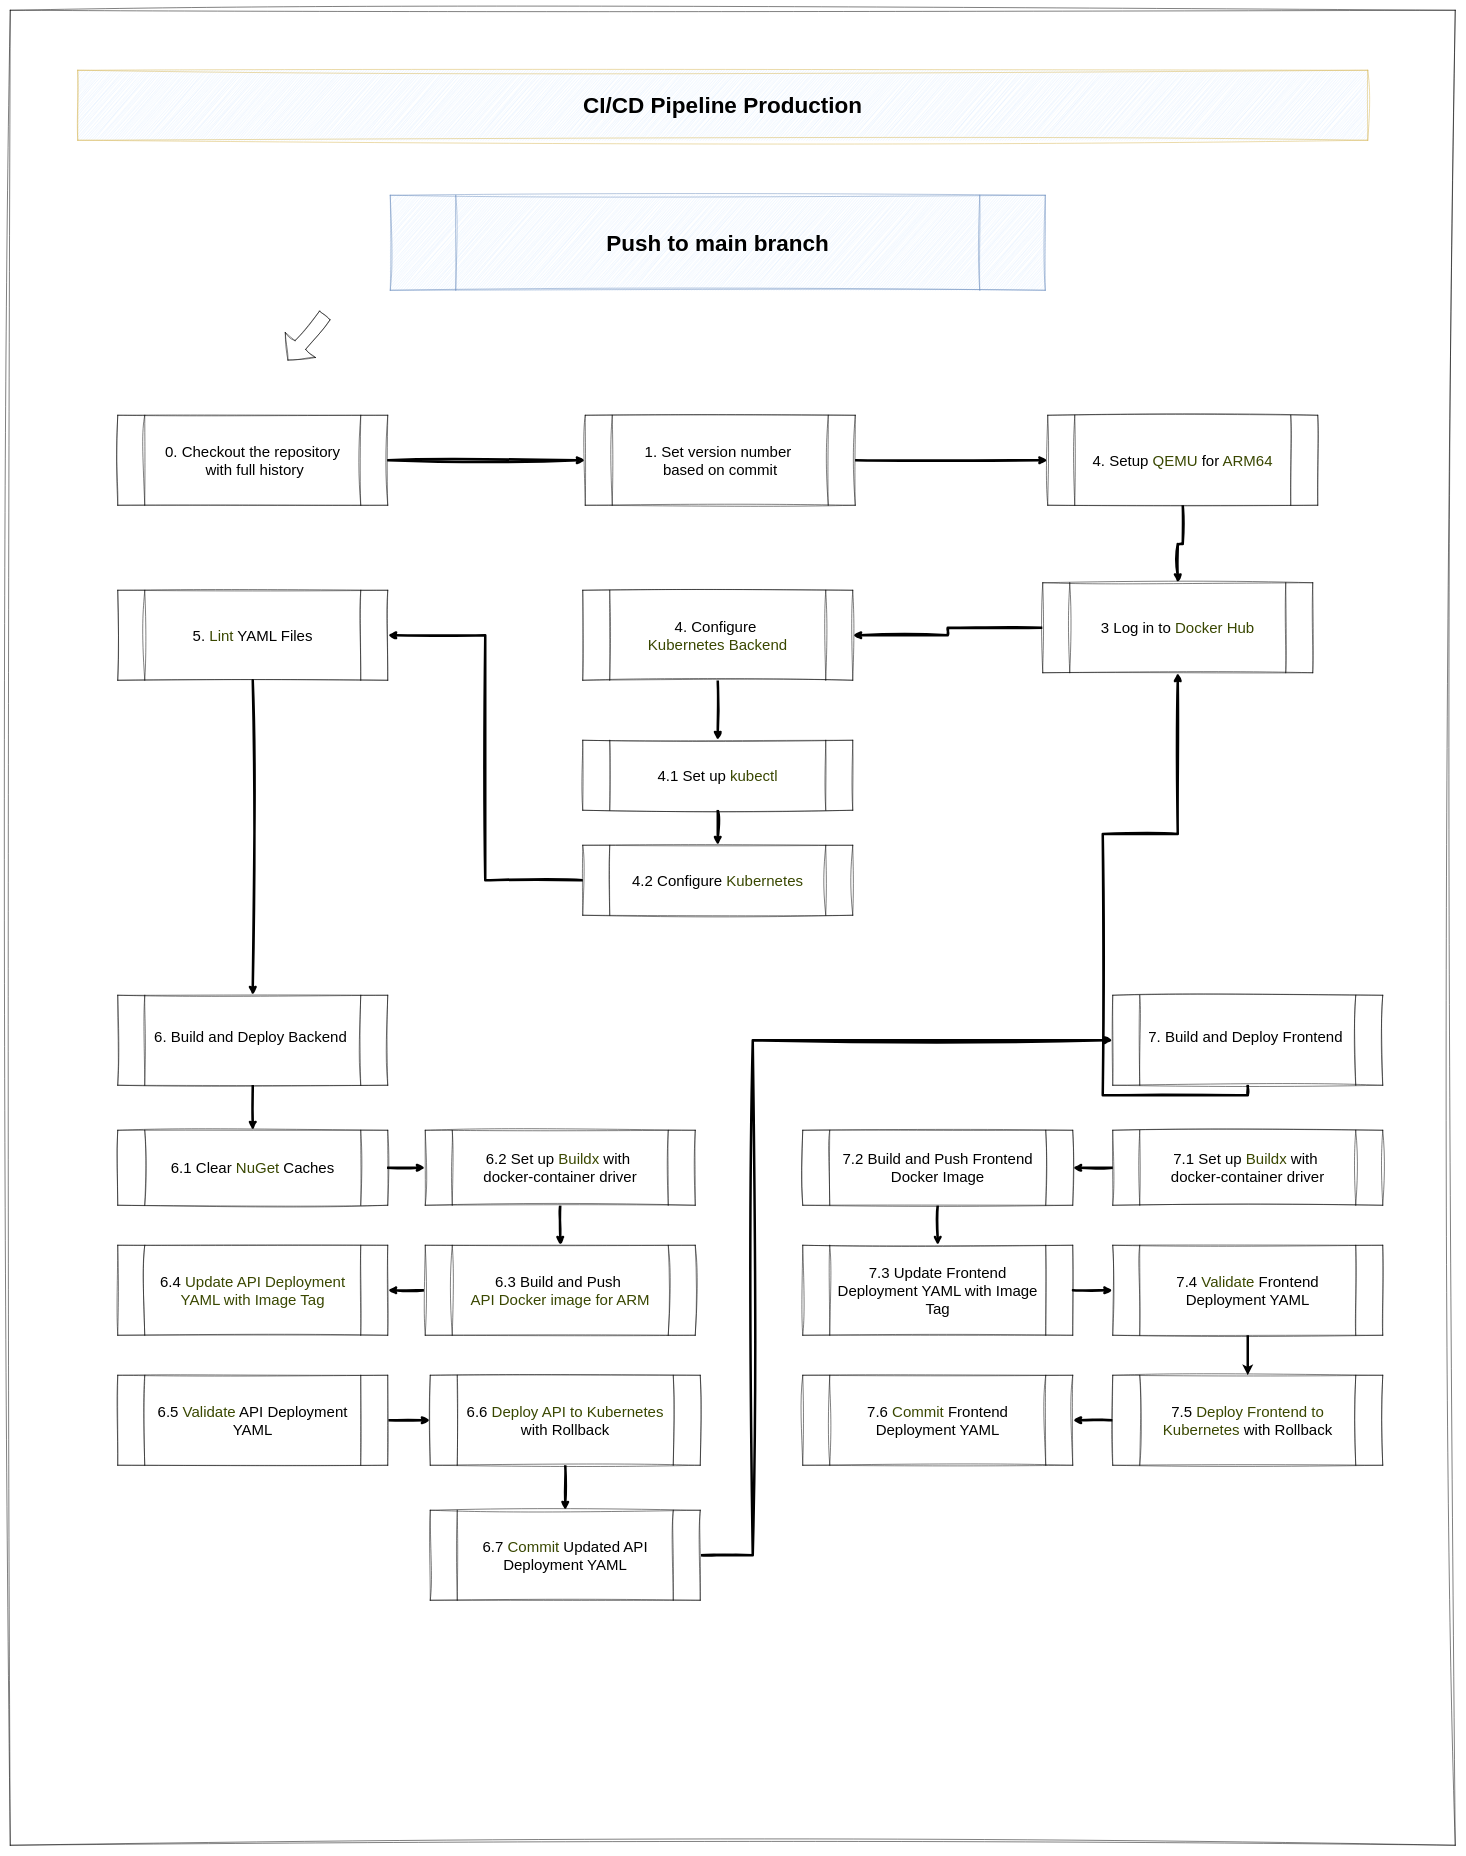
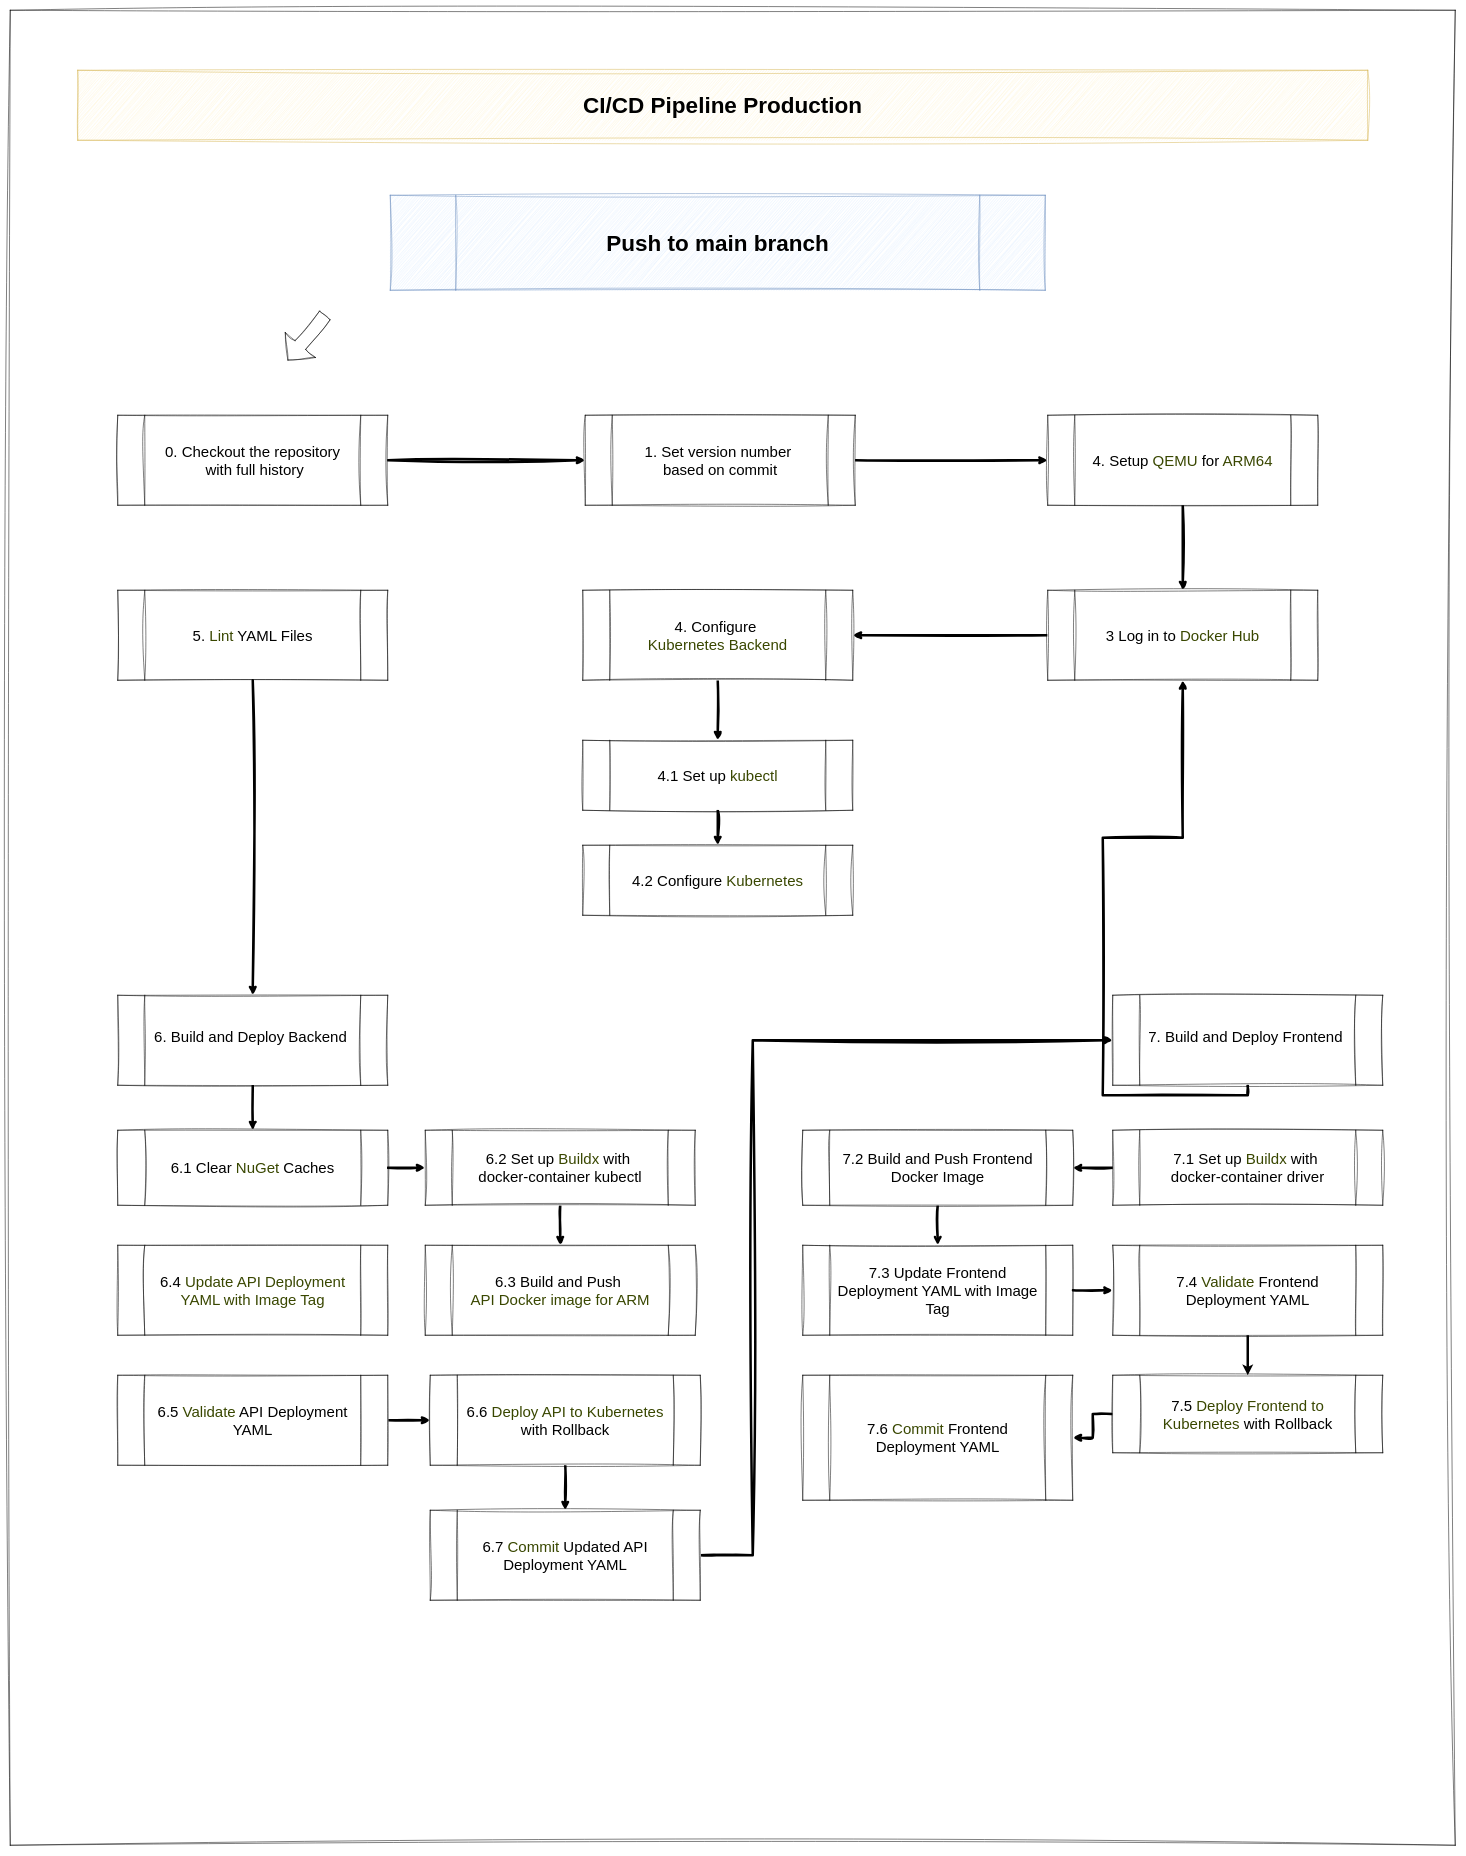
- <mxCell id="38" value="&lt;font style=&quot;font-size: 45px;&quot;&gt;&lt;b style=&quot;&quot;&gt;CI/CD Pipeline Production&lt;/b&gt;&lt;/font&gt;" style="rounded=0;whiteSpace=wrap;html=1;sketch=1;curveFitting=1;jiggle=2;fillColor=#dae8fc;strokeColor=#d6b656;" vertex="1" parent="1"><mxGeometry x="155" y="140" width="2580" height="140" as="geometry" /></mxCell>
+ <mxCell id="38" value="&lt;font style=&quot;font-size: 45px;&quot;&gt;&lt;b style=&quot;&quot;&gt;CI/CD Pipeline Production&lt;/b&gt;&lt;/font&gt;" style="rounded=0;whiteSpace=wrap;html=1;sketch=1;curveFitting=1;jiggle=2;fillColor=#fff2cc;strokeColor=#d6b656;" vertex="1" parent="1"><mxGeometry x="155" y="140" width="2580" height="140" as="geometry" /></mxCell>
- <mxCell id="15" value="&lt;font style=&quot;font-size: 30px;&quot;&gt;3 Log in to &lt;font color=&quot;#394700&quot;&gt;Docker Hub&lt;/font&gt;&lt;/font&gt;" style="shape=process;whiteSpace=wrap;html=1;backgroundOutline=1;sketch=1;curveFitting=1;jiggle=2;" vertex="1" parent="1"><mxGeometry x="2085" y="1165" width="540" height="180" as="geometry" /></mxCell>
+ <mxCell id="15" value="&lt;font style=&quot;font-size: 30px;&quot;&gt;3 Log in to &lt;font color=&quot;#394700&quot;&gt;Docker Hub&lt;/font&gt;&lt;/font&gt;" style="shape=process;whiteSpace=wrap;html=1;backgroundOutline=1;sketch=1;curveFitting=1;jiggle=2;" vertex="1" parent="1"><mxGeometry x="2095" y="1180" width="540" height="180" as="geometry" /></mxCell>
- <mxCell id="45" style="edgeStyle=orthogonalEdgeStyle;rounded=0;orthogonalLoop=1;jettySize=auto;html=1;exitX=0;exitY=0.5;exitDx=0;exitDy=0;entryX=1;entryY=0.5;entryDx=0;entryDy=0;strokeWidth=5;sketch=1;curveFitting=1;jiggle=2;" edge="1" parent="1" source="46" target="25"><mxGeometry relative="1" as="geometry" /></mxCell>
- <mxCell id="13" value="&lt;font style=&quot;font-size: 30px;&quot;&gt;6.2 Set up &lt;font color=&quot;#394700&quot;&gt;Buildx&lt;/font&gt;&amp;nbsp;with&amp;nbsp;&lt;/font&gt;&lt;div&gt;&lt;font style=&quot;font-size: 30px;&quot;&gt;docker-container driver&lt;/font&gt;&lt;/div&gt;" style="shape=process;whiteSpace=wrap;html=1;backgroundOutline=1;sketch=1;curveFitting=1;jiggle=2;" vertex="1" parent="1"><mxGeometry x="850" y="2260" width="540" height="150" as="geometry" /></mxCell>
+ <mxCell id="13" value="&lt;font style=&quot;font-size: 30px;&quot;&gt;6.2 Set up &lt;font color=&quot;#394700&quot;&gt;Buildx&lt;/font&gt;&amp;nbsp;with&amp;nbsp;&lt;/font&gt;&lt;div&gt;&lt;font style=&quot;font-size: 30px;&quot;&gt;docker-container kubectl&lt;/font&gt;&lt;/div&gt;" style="shape=process;whiteSpace=wrap;html=1;backgroundOutline=1;sketch=1;curveFitting=1;jiggle=2;" vertex="1" parent="1"><mxGeometry x="850" y="2260" width="540" height="150" as="geometry" /></mxCell>
- <mxCell id="16" style="edgeStyle=orthogonalEdgeStyle;rounded=0;orthogonalLoop=1;jettySize=auto;html=1;exitX=0;exitY=0.5;exitDx=0;exitDy=0;entryX=1;entryY=0.5;entryDx=0;entryDy=0;strokeWidth=5;sketch=1;curveFitting=1;jiggle=2;" edge="1" parent="1" source="17" target="26"><mxGeometry relative="1" as="geometry" /></mxCell>
- <mxCell id="37" value="&lt;font style=&quot;font-size: 30px;&quot;&gt;7.6&amp;nbsp;&lt;font color=&quot;#394700&quot;&gt;Commit&lt;/font&gt; Frontend Deployment YAML&lt;/font&gt;" style="shape=process;whiteSpace=wrap;html=1;backgroundOutline=1;sketch=1;curveFitting=1;jiggle=2;" vertex="1" parent="1"><mxGeometry x="1605" y="2750" width="540" height="180" as="geometry" /></mxCell>
+ <mxCell id="37" value="&lt;font style=&quot;font-size: 30px;&quot;&gt;7.6&amp;nbsp;&lt;font color=&quot;#394700&quot;&gt;Commit&lt;/font&gt; Frontend Deployment YAML&lt;/font&gt;" style="shape=process;whiteSpace=wrap;html=1;backgroundOutline=1;sketch=1;curveFitting=1;jiggle=2;" vertex="1" parent="1"><mxGeometry x="1605" y="2750" width="540" height="250" as="geometry" /></mxCell>
- <mxCell id="34" value="&lt;font style=&quot;font-size: 30px;&quot;&gt;7.5&amp;nbsp;&lt;font color=&quot;#394700&quot;&gt;Deploy Frontend to Kubernetes&lt;/font&gt;&amp;nbsp;&lt;/font&gt;&lt;span style=&quot;font-size: 30px; background-color: initial;&quot;&gt;with Rollback&lt;/span&gt;" style="shape=process;whiteSpace=wrap;html=1;backgroundOutline=1;sketch=1;curveFitting=1;jiggle=2;" vertex="1" parent="1"><mxGeometry x="2225" y="2750" width="540" height="180" as="geometry" /></mxCell>
+ <mxCell id="34" value="&lt;font style=&quot;font-size: 30px;&quot;&gt;7.5&amp;nbsp;&lt;font color=&quot;#394700&quot;&gt;Deploy Frontend to Kubernetes&lt;/font&gt;&amp;nbsp;&lt;/font&gt;&lt;span style=&quot;font-size: 30px; background-color: initial;&quot;&gt;with Rollback&lt;/span&gt;" style="shape=process;whiteSpace=wrap;html=1;backgroundOutline=1;sketch=1;curveFitting=1;jiggle=2;" vertex="1" parent="1"><mxGeometry x="2225" y="2750" width="540" height="155" as="geometry" /></mxCell>
